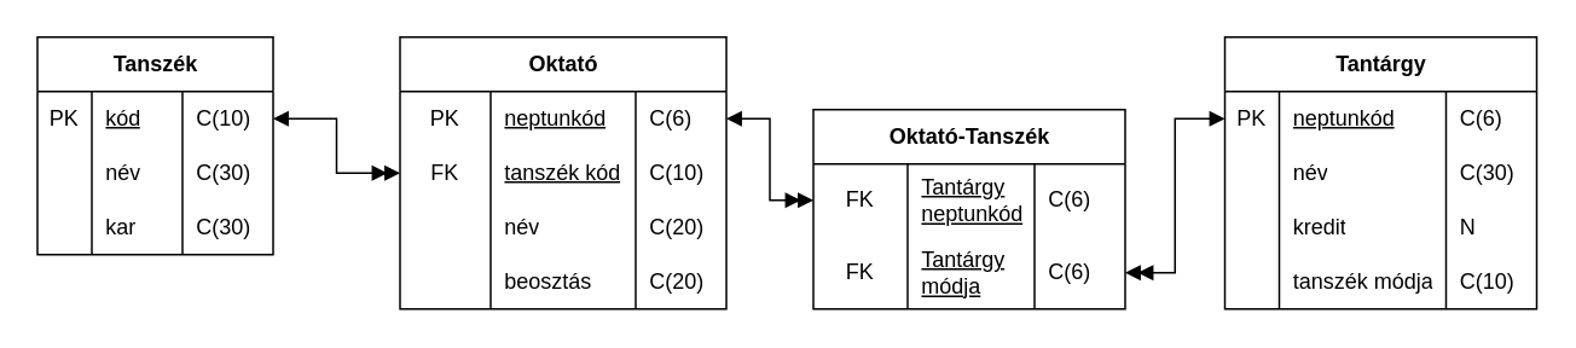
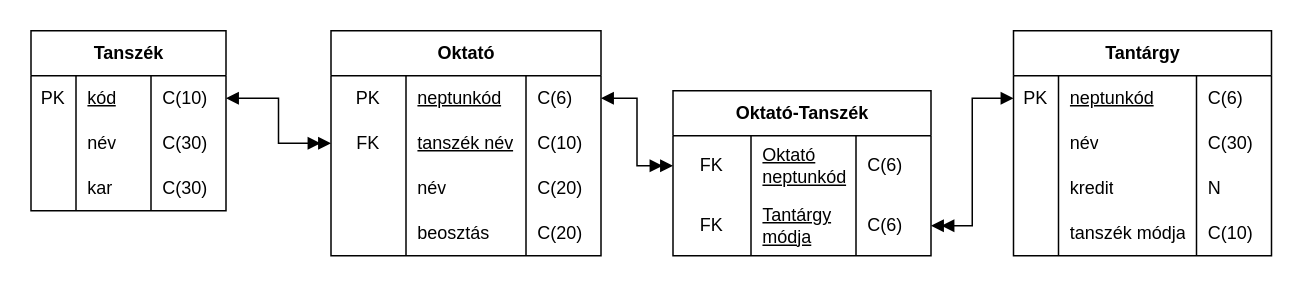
- <mxCell id="22" value="tanszék kód" style="shape=partialRectangle;connectable=0;fillColor=none;top=0;left=0;bottom=0;right=0;align=left;spacingLeft=6;overflow=hidden;whiteSpace=wrap;html=1;fontStyle=4" parent="20" vertex="1"><mxGeometry x="50" width="80" height="30" as="geometry"><mxRectangle width="80" height="30" as="alternateBounds" /></mxGeometry></mxCell>
+ <mxCell id="22" value="tanszék név" style="shape=partialRectangle;connectable=0;fillColor=none;top=0;left=0;bottom=0;right=0;align=left;spacingLeft=6;overflow=hidden;whiteSpace=wrap;html=1;fontStyle=4" parent="20" vertex="1"><mxGeometry x="50" width="80" height="30" as="geometry"><mxRectangle width="80" height="30" as="alternateBounds" /></mxGeometry></mxCell>
- <mxCell id="53" value="&lt;span&gt;Tantárgy&lt;/span&gt;&lt;div&gt;&lt;span&gt;neptunkód&lt;/span&gt;&lt;/div&gt;" style="shape=partialRectangle;connectable=0;fillColor=none;top=0;left=0;bottom=0;right=0;align=left;spacingLeft=6;overflow=hidden;whiteSpace=wrap;html=1;fontStyle=4" parent="51" vertex="1"><mxGeometry x="52" width="70" height="40" as="geometry"><mxRectangle width="70" height="40" as="alternateBounds" /></mxGeometry></mxCell>
+ <mxCell id="53" value="&lt;span&gt;Oktató&lt;/span&gt;&lt;div&gt;&lt;span&gt;neptunkód&lt;/span&gt;&lt;/div&gt;" style="shape=partialRectangle;connectable=0;fillColor=none;top=0;left=0;bottom=0;right=0;align=left;spacingLeft=6;overflow=hidden;whiteSpace=wrap;html=1;fontStyle=4" parent="51" vertex="1"><mxGeometry x="52" width="70" height="40" as="geometry"><mxRectangle width="70" height="40" as="alternateBounds" /></mxGeometry></mxCell>
